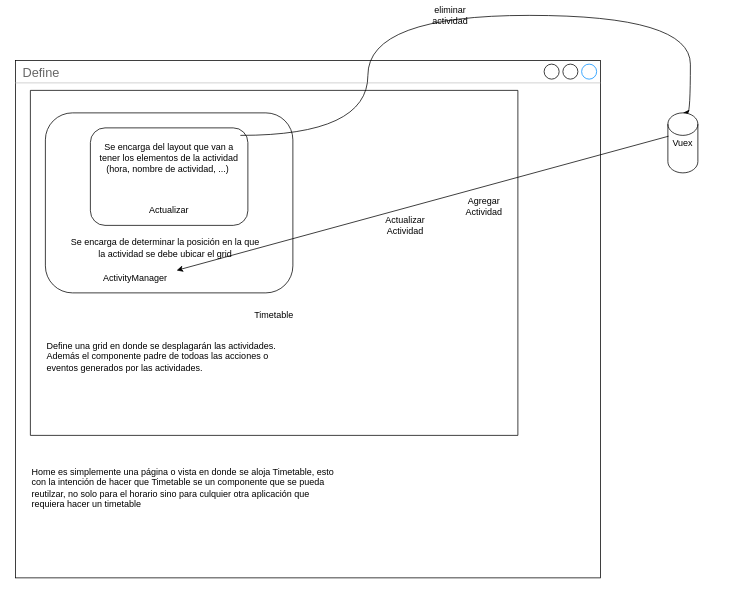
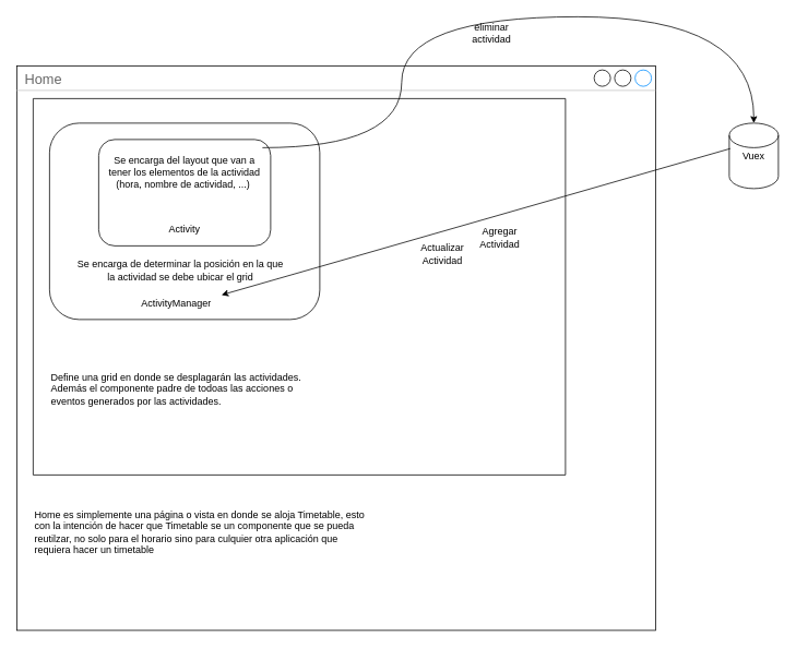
- <mxCell id="15" value="eliminar actividad" style="text;html=1;strokeColor=none;fillColor=none;align=center;verticalAlign=middle;whiteSpace=wrap;rounded=0;" parent="1" vertex="1"><mxGeometry x="580" y="10" width="40" height="20" as="geometry" /></mxCell>
+ <mxCell id="15" value="eliminar actividad" style="text;html=1;strokeColor=none;fillColor=none;align=center;verticalAlign=middle;whiteSpace=wrap;rounded=0;" parent="1" vertex="1"><mxGeometry x="580" y="30" width="40" height="20" as="geometry" /></mxCell>
- <mxCell id="2" value="Define" style="strokeWidth=1;shadow=0;dashed=0;align=center;html=1;shape=mxgraph.mockup.containers.window;align=left;verticalAlign=top;spacingLeft=8;strokeColor2=#008cff;strokeColor3=#c4c4c4;fontColor=#666666;mainText=;fontSize=17;labelBackgroundColor=none;" parent="1" vertex="1"><mxGeometry x="20" y="80" width="780" height="690" as="geometry" /></mxCell>
+ <mxCell id="2" value="Home" style="strokeWidth=1;shadow=0;dashed=0;align=center;html=1;shape=mxgraph.mockup.containers.window;align=left;verticalAlign=top;spacingLeft=8;strokeColor2=#008cff;strokeColor3=#c4c4c4;fontColor=#666666;mainText=;fontSize=17;labelBackgroundColor=none;" parent="1" vertex="1"><mxGeometry x="20" y="80" width="780" height="690" as="geometry" /></mxCell>
- <mxCell id="14" value="Vuex" style="shape=cylinder2;whiteSpace=wrap;html=1;boundedLbl=1;backgroundOutline=1;size=15;align=center;" parent="1" vertex="1"><mxGeometry x="890" y="150" width="40" height="80" as="geometry" /></mxCell>
+ <mxCell id="14" value="Vuex" style="shape=cylinder2;whiteSpace=wrap;html=1;boundedLbl=1;backgroundOutline=1;size=15;align=center;" parent="1" vertex="1"><mxGeometry x="890" y="150" width="60" height="80" as="geometry" /></mxCell>
- <mxCell id="17" value="Agregar Actividad" style="text;html=1;strokeColor=none;fillColor=none;align=center;verticalAlign=middle;whiteSpace=wrap;rounded=0;" parent="1" vertex="1"><mxGeometry x="625" y="265" width="40" height="20" as="geometry" /></mxCell>
+ <mxCell id="17" value="Agregar Actividad" style="text;html=1;strokeColor=none;fillColor=none;align=center;verticalAlign=middle;whiteSpace=wrap;rounded=0;" parent="1" vertex="1"><mxGeometry x="590" y="280" width="40" height="20" as="geometry" /></mxCell>
- <mxCell id="7" value="Actualizar" style="text;html=1;strokeColor=none;fillColor=none;align=center;verticalAlign=middle;whiteSpace=wrap;rounded=0;" parent="1" vertex="1"><mxGeometry x="170" y="270" width="110" height="20" as="geometry" /></mxCell>
+ <mxCell id="7" value="Activity" style="text;html=1;strokeColor=none;fillColor=none;align=center;verticalAlign=middle;whiteSpace=wrap;rounded=0;" parent="1" vertex="1"><mxGeometry x="170" y="270" width="110" height="20" as="geometry" /></mxCell>
- <mxCell id="18" value="Actualizar Actividad" style="text;html=1;strokeColor=none;fillColor=none;align=center;verticalAlign=middle;whiteSpace=wrap;rounded=0;" parent="1" vertex="1"><mxGeometry x="520" y="290" width="40" height="20" as="geometry" /></mxCell>
+ <mxCell id="18" value="Actualizar Actividad" style="text;html=1;strokeColor=none;fillColor=none;align=center;verticalAlign=middle;whiteSpace=wrap;rounded=0;" parent="1" vertex="1"><mxGeometry x="520" y="300" width="40" height="20" as="geometry" /></mxCell>
- <mxCell id="6" value="ActivityManager" style="text;html=1;strokeColor=none;fillColor=none;align=center;verticalAlign=middle;whiteSpace=wrap;rounded=0;" parent="1" vertex="1"><mxGeometry x="125" y="360" width="110" height="20" as="geometry" /></mxCell>
+ <mxCell id="6" value="ActivityManager" style="text;html=1;strokeColor=none;fillColor=none;align=center;verticalAlign=middle;whiteSpace=wrap;rounded=0;" parent="1" vertex="1"><mxGeometry x="160" y="360" width="110" height="20" as="geometry" /></mxCell>
- <mxCell id="8" value="Timetable" style="text;html=1;strokeColor=none;fillColor=none;align=center;verticalAlign=middle;whiteSpace=wrap;rounded=0;" parent="1" vertex="1"><mxGeometry x="335" y="410" width="60" height="20" as="geometry" /></mxCell>
